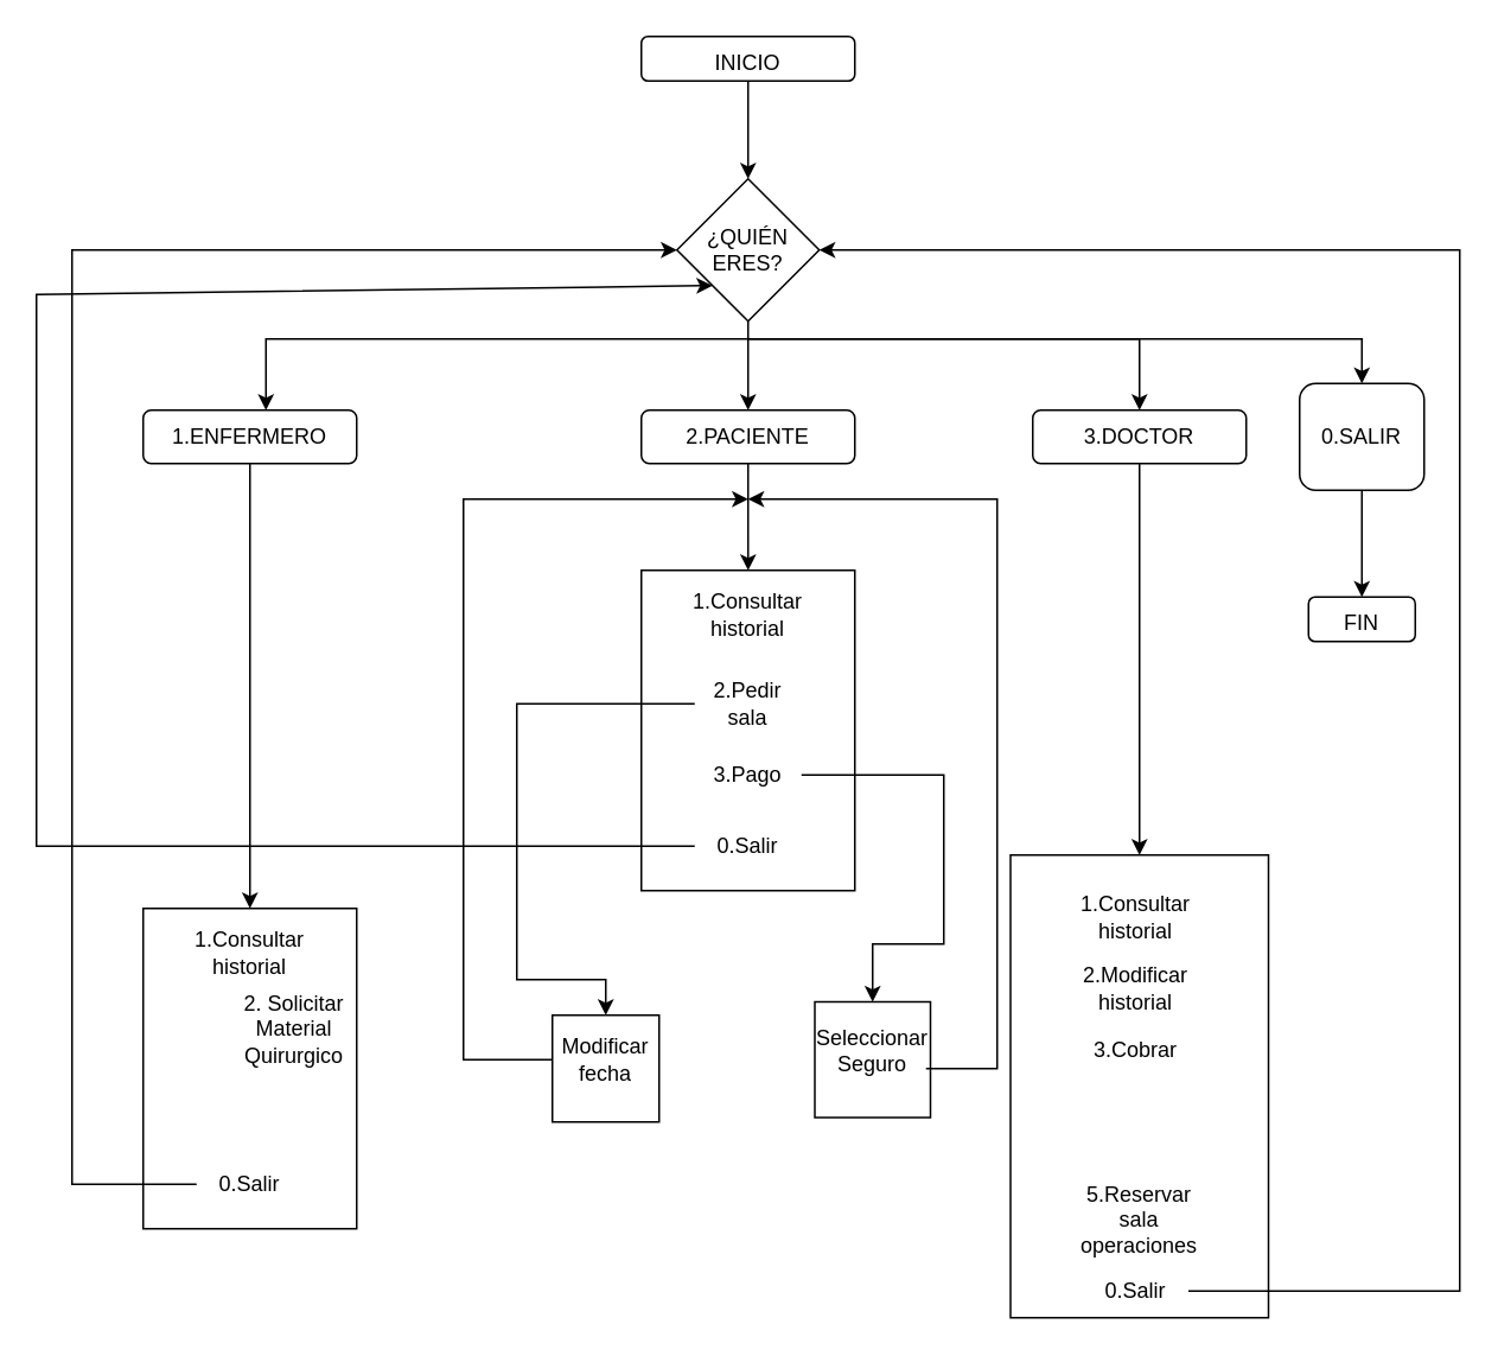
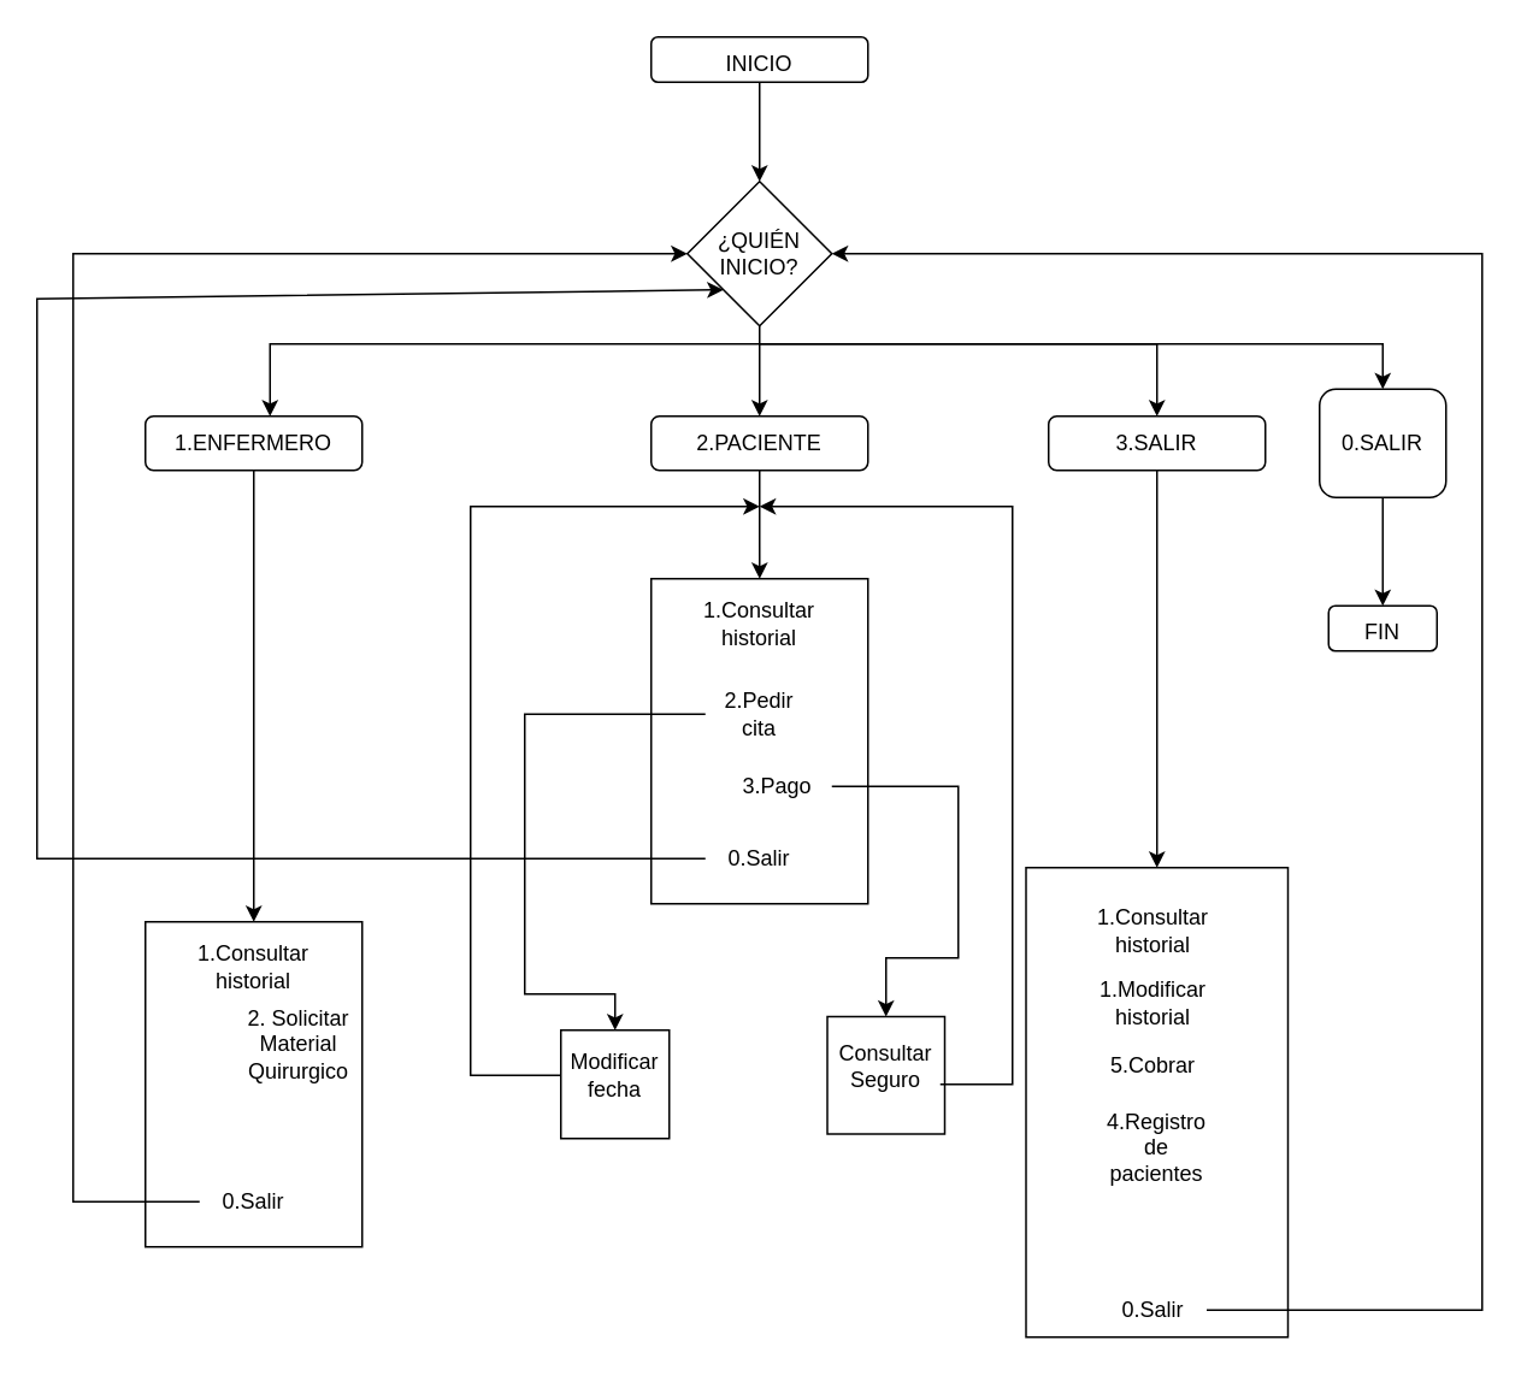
- <mxCell id="47" value="¿QUIÉN ERES?" style="text;html=1;strokeColor=none;fillColor=none;align=center;verticalAlign=middle;whiteSpace=wrap;rounded=0;" parent="1" vertex="1"><mxGeometry x="380" y="115" width="80" height="50" as="geometry" /></mxCell>
+ <mxCell id="47" value="¿QUIÉN INICIO?" style="text;html=1;strokeColor=none;fillColor=none;align=center;verticalAlign=middle;whiteSpace=wrap;rounded=0;" parent="1" vertex="1"><mxGeometry x="380" y="115" width="80" height="50" as="geometry" /></mxCell>
- <mxCell id="11" value="3.DOCTOR" style="text;html=1;strokeColor=none;fillColor=none;align=center;verticalAlign=middle;whiteSpace=wrap;rounded=0;" parent="1" vertex="1"><mxGeometry x="610" y="230" width="60" height="30" as="geometry" /></mxCell>
+ <mxCell id="11" value="3.SALIR" style="text;html=1;strokeColor=none;fillColor=none;align=center;verticalAlign=middle;whiteSpace=wrap;rounded=0;" parent="1" vertex="1"><mxGeometry x="610" y="230" width="60" height="30" as="geometry" /></mxCell>
- <mxCell id="25" value="2.Pedir sala" style="text;html=1;strokeColor=none;fillColor=none;align=center;verticalAlign=middle;whiteSpace=wrap;rounded=0;" parent="1" vertex="1"><mxGeometry x="390" y="380" width="60" height="30" as="geometry" /></mxCell>
+ <mxCell id="25" value="2.Pedir cita" style="text;html=1;strokeColor=none;fillColor=none;align=center;verticalAlign=middle;whiteSpace=wrap;rounded=0;" parent="1" vertex="1"><mxGeometry x="390" y="380" width="60" height="30" as="geometry" /></mxCell>
- <mxCell id="26" value="3.Pago" style="text;html=1;strokeColor=none;fillColor=none;align=center;verticalAlign=middle;whiteSpace=wrap;rounded=0;" parent="1" vertex="1"><mxGeometry x="390" y="420" width="60" height="30" as="geometry" /></mxCell>
+ <mxCell id="26" value="3.Pago" style="text;html=1;strokeColor=none;fillColor=none;align=center;verticalAlign=middle;whiteSpace=wrap;rounded=0;" parent="1" vertex="1"><mxGeometry x="400" y="420" width="60" height="30" as="geometry" /></mxCell>
- <mxCell id="17" value="2.Modificar historial" style="text;html=1;strokeColor=none;fillColor=none;align=center;verticalAlign=middle;whiteSpace=wrap;rounded=0;" parent="1" vertex="1"><mxGeometry x="607.5" y="540" width="60" height="30" as="geometry" /></mxCell>
+ <mxCell id="17" value="1.Modificar historial" style="text;html=1;strokeColor=none;fillColor=none;align=center;verticalAlign=middle;whiteSpace=wrap;rounded=0;" parent="1" vertex="1"><mxGeometry x="607.5" y="540" width="60" height="30" as="geometry" /></mxCell>
- <mxCell id="33" value="Seleccionar Seguro" style="text;html=1;strokeColor=none;fillColor=none;align=center;verticalAlign=middle;whiteSpace=wrap;rounded=0;" parent="1" vertex="1"><mxGeometry x="460" y="575" width="60" height="30" as="geometry" /></mxCell>
+ <mxCell id="33" value="Consultar Seguro" style="text;html=1;strokeColor=none;fillColor=none;align=center;verticalAlign=middle;whiteSpace=wrap;rounded=0;" parent="1" vertex="1"><mxGeometry x="460" y="575" width="60" height="30" as="geometry" /></mxCell>
- <mxCell id="18" value="3.Cobrar" style="text;html=1;strokeColor=none;fillColor=none;align=center;verticalAlign=middle;whiteSpace=wrap;rounded=0;" parent="1" vertex="1"><mxGeometry x="607.5" y="575" width="60" height="30" as="geometry" /></mxCell>
+ <mxCell id="18" value="5.Cobrar" style="text;html=1;strokeColor=none;fillColor=none;align=center;verticalAlign=middle;whiteSpace=wrap;rounded=0;" parent="1" vertex="1"><mxGeometry x="607.5" y="575" width="60" height="30" as="geometry" /></mxCell>
+ <mxCell id="50" value="4.Registro de pacientes" style="text;html=1;strokeColor=none;fillColor=none;align=center;verticalAlign=middle;whiteSpace=wrap;rounded=0;" vertex="1" parent="1"><mxGeometry x="610" y="620" width="60" height="30" as="geometry" /></mxCell>
- <mxCell id="51" value="5.Reservar sala operaciones" style="text;html=1;strokeColor=none;fillColor=none;align=center;verticalAlign=middle;whiteSpace=wrap;rounded=0;" vertex="1" parent="1"><mxGeometry x="610" y="670" width="60" height="30" as="geometry" /></mxCell>
